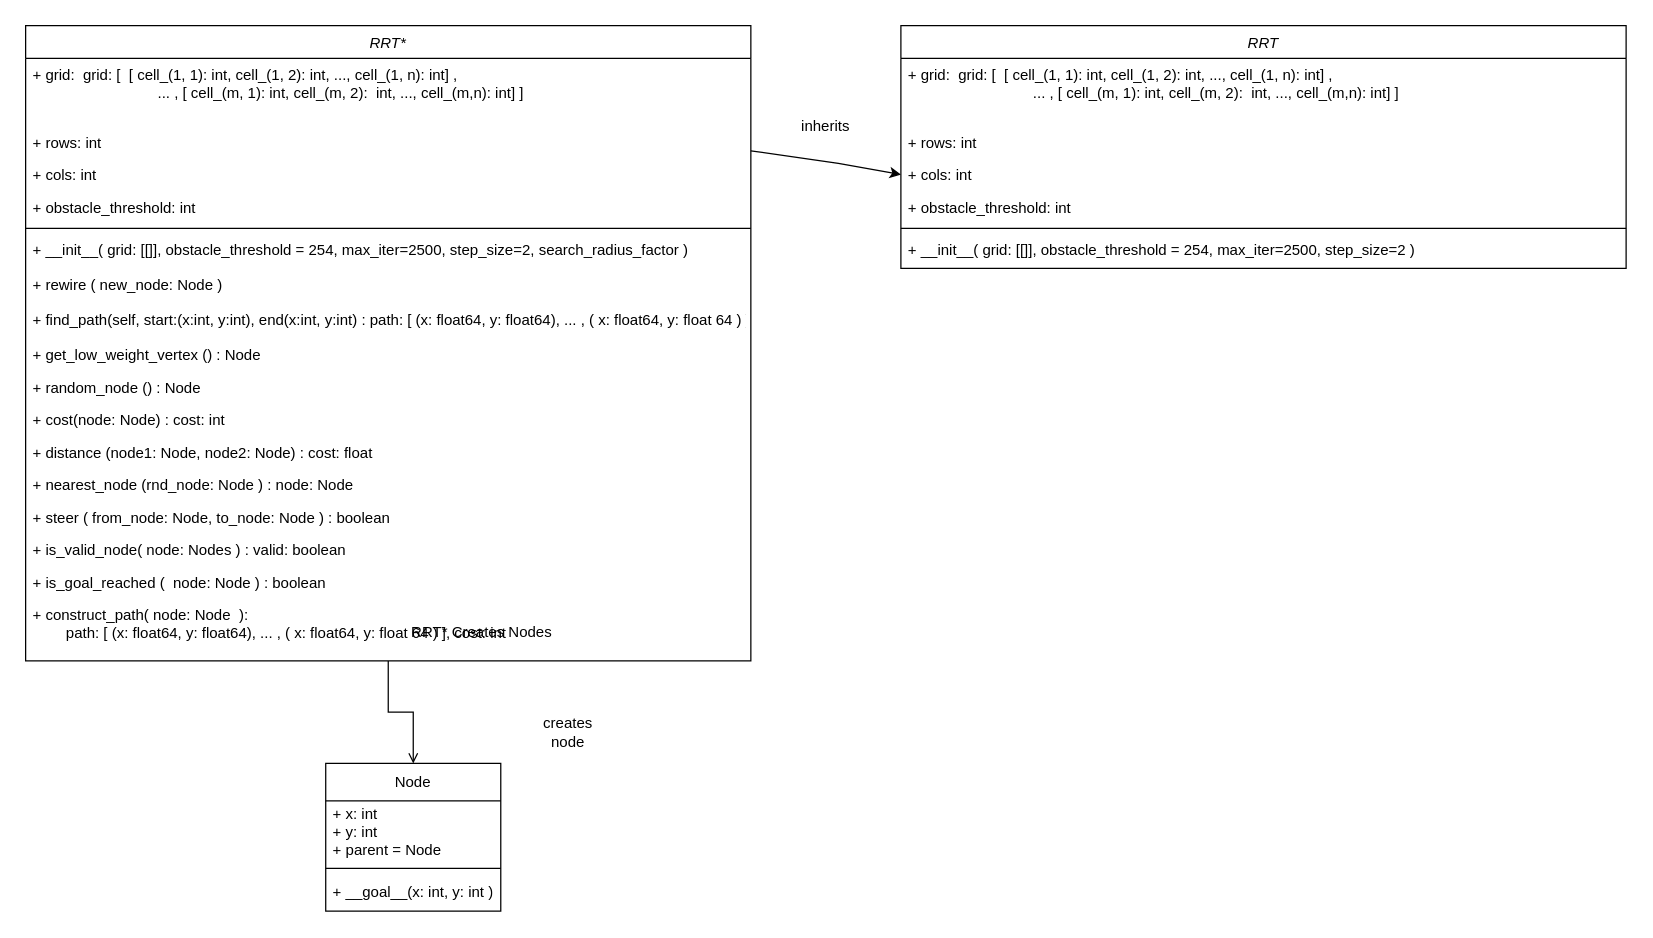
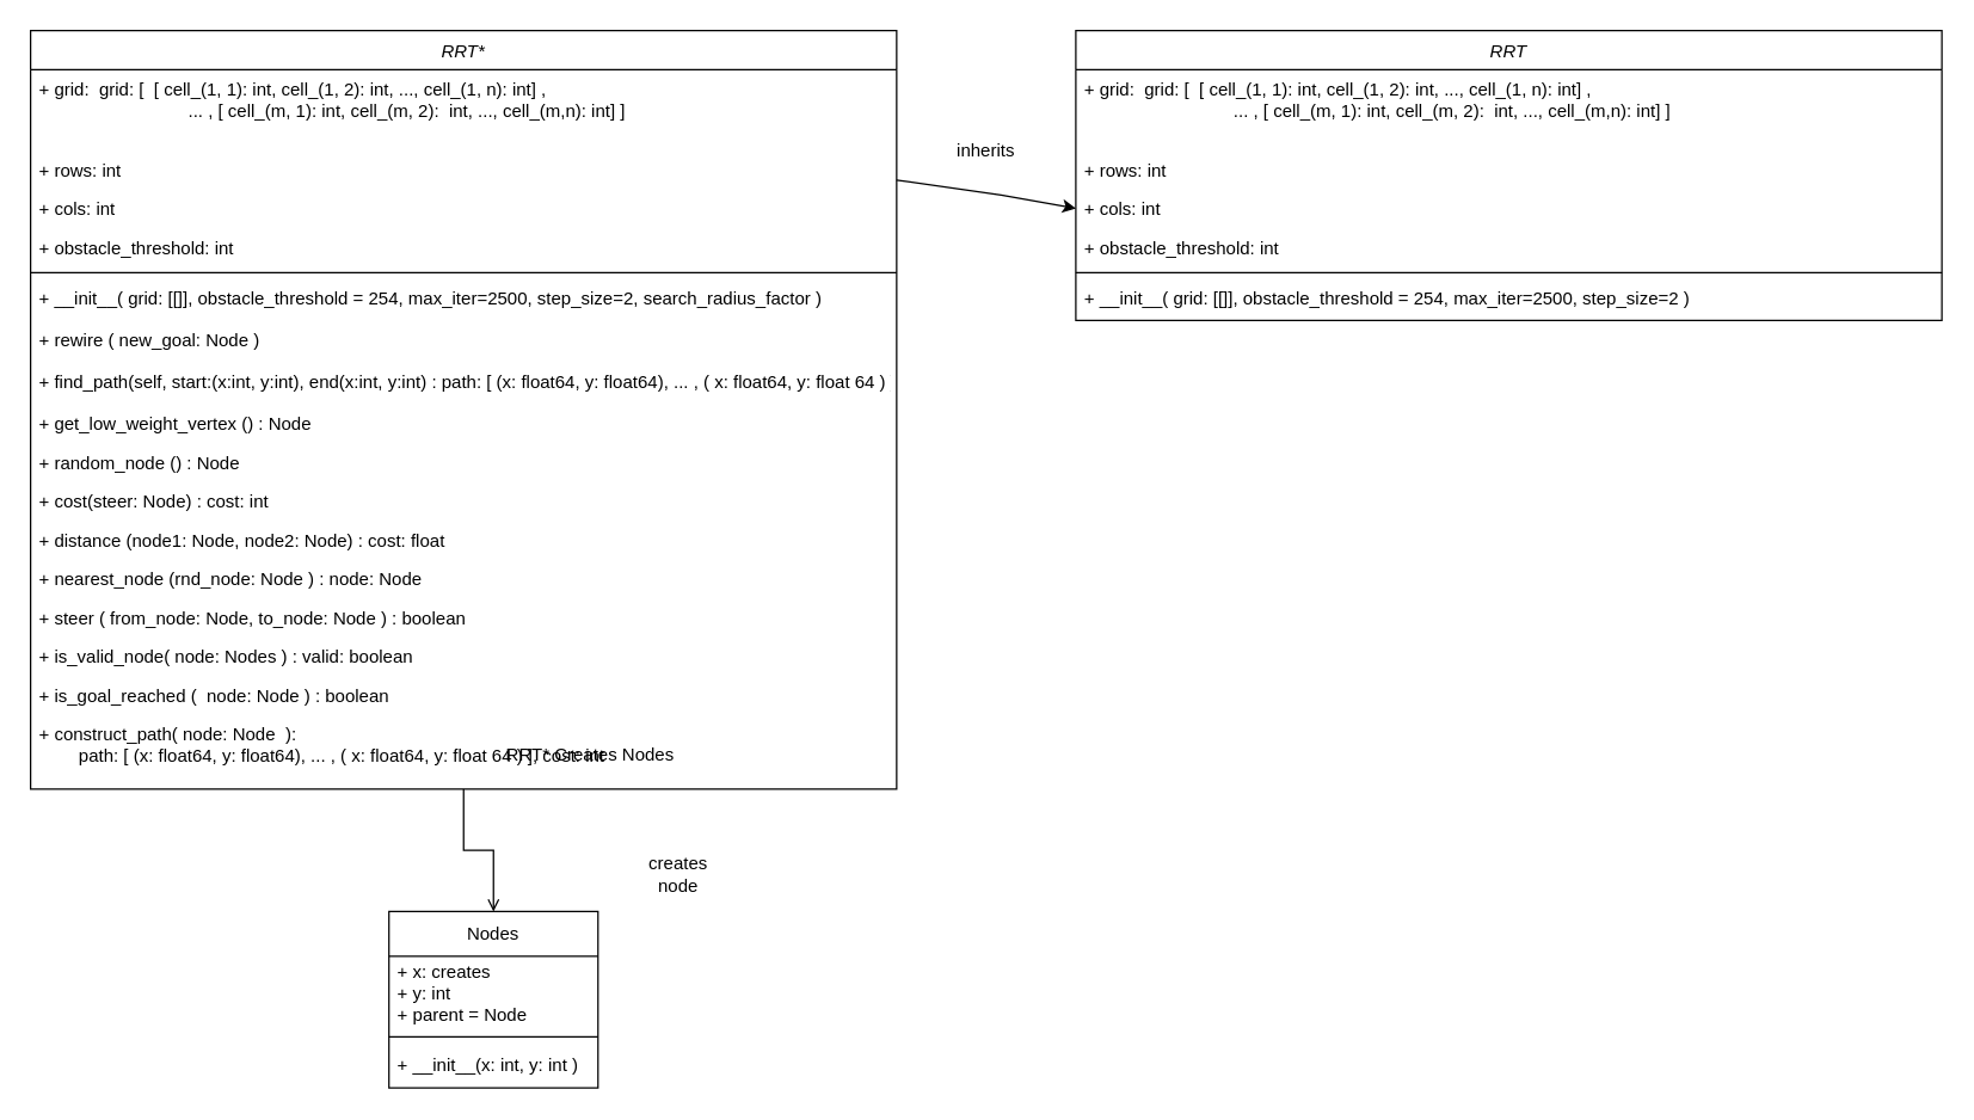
- <mxCell id="10" value="+ rewire ( new_node: Node ) " style="text;align=left;verticalAlign=top;spacingLeft=4;spacingRight=4;overflow=hidden;rotatable=0;points=[[0,0.5],[1,0.5]];portConstraint=eastwest;" vertex="1" parent="3"><mxGeometry y="194" width="580" height="28" as="geometry" /></mxCell>
+ <mxCell id="10" value="+ rewire ( new_goal: Node ) " style="text;align=left;verticalAlign=top;spacingLeft=4;spacingRight=4;overflow=hidden;rotatable=0;points=[[0,0.5],[1,0.5]];portConstraint=eastwest;" vertex="1" parent="3"><mxGeometry y="194" width="580" height="28" as="geometry" /></mxCell>
- <mxCell id="14" value="+ cost(node: Node) : cost: int" style="text;align=left;verticalAlign=top;spacingLeft=4;spacingRight=4;overflow=hidden;rotatable=0;points=[[0,0.5],[1,0.5]];portConstraint=eastwest;" vertex="1" parent="3"><mxGeometry y="302" width="580" height="26" as="geometry" /></mxCell>
+ <mxCell id="14" value="+ cost(steer: Node) : cost: int" style="text;align=left;verticalAlign=top;spacingLeft=4;spacingRight=4;overflow=hidden;rotatable=0;points=[[0,0.5],[1,0.5]];portConstraint=eastwest;" vertex="1" parent="3"><mxGeometry y="302" width="580" height="26" as="geometry" /></mxCell>
- <mxCell id="25" value="RRT* Creates Nodes" style="text;html=1;align=center;verticalAlign=middle;whiteSpace=wrap;rounded=0;" vertex="1" parent="1"><mxGeometry x="320" y="490" width="130" height="30" as="geometry" /></mxCell>
+ <mxCell id="25" value="RRT* Creates Nodes" style="text;html=1;align=center;verticalAlign=middle;whiteSpace=wrap;rounded=0;" vertex="1" parent="1"><mxGeometry x="330" y="490" width="130" height="30" as="geometry" /></mxCell>
- <mxCell id="21" value="Node" style="swimlane;fontStyle=0;childLayout=stackLayout;horizontal=1;startSize=30;horizontalStack=0;resizeParent=1;resizeParentMax=0;resizeLast=0;collapsible=1;marginBottom=0;whiteSpace=wrap;html=1;" vertex="1" parent="1"><mxGeometry x="260" y="610" width="140" height="118" as="geometry" /></mxCell>
+ <mxCell id="21" value="Nodes" style="swimlane;fontStyle=0;childLayout=stackLayout;horizontal=1;startSize=30;horizontalStack=0;resizeParent=1;resizeParentMax=0;resizeLast=0;collapsible=1;marginBottom=0;whiteSpace=wrap;html=1;" vertex="1" parent="1"><mxGeometry x="260" y="610" width="140" height="118" as="geometry" /></mxCell>
- <mxCell id="22" value="&lt;div&gt;+ x: int&lt;/div&gt;&lt;div&gt;+ y: int&lt;/div&gt;&lt;div&gt;+ parent = Node&lt;br&gt;&lt;/div&gt;" style="text;strokeColor=none;fillColor=none;align=left;verticalAlign=middle;spacingLeft=4;spacingRight=4;overflow=hidden;points=[[0,0.5],[1,0.5]];portConstraint=eastwest;rotatable=0;whiteSpace=wrap;html=1;" vertex="1" parent="21"><mxGeometry y="30" width="140" height="50" as="geometry" /></mxCell>
+ <mxCell id="22" value="&lt;div&gt;+ x: creates&lt;/div&gt;&lt;div&gt;+ y: int&lt;/div&gt;&lt;div&gt;+ parent = Node&lt;br&gt;&lt;/div&gt;" style="text;strokeColor=none;fillColor=none;align=left;verticalAlign=middle;spacingLeft=4;spacingRight=4;overflow=hidden;points=[[0,0.5],[1,0.5]];portConstraint=eastwest;rotatable=0;whiteSpace=wrap;html=1;" vertex="1" parent="21"><mxGeometry y="30" width="140" height="50" as="geometry" /></mxCell>
- <mxCell id="24" value="+ __goal__(x: int, y: int )" style="text;strokeColor=none;fillColor=none;align=left;verticalAlign=middle;spacingLeft=4;spacingRight=4;overflow=hidden;points=[[0,0.5],[1,0.5]];portConstraint=eastwest;rotatable=0;whiteSpace=wrap;html=1;" vertex="1" parent="21"><mxGeometry y="88" width="140" height="30" as="geometry" /></mxCell>
+ <mxCell id="24" value="+ __init__(x: int, y: int )" style="text;strokeColor=none;fillColor=none;align=left;verticalAlign=middle;spacingLeft=4;spacingRight=4;overflow=hidden;points=[[0,0.5],[1,0.5]];portConstraint=eastwest;rotatable=0;whiteSpace=wrap;html=1;" vertex="1" parent="21"><mxGeometry y="88" width="140" height="30" as="geometry" /></mxCell>
